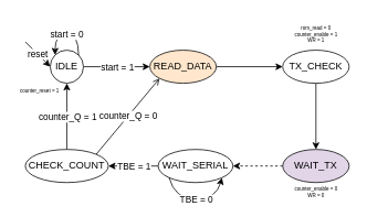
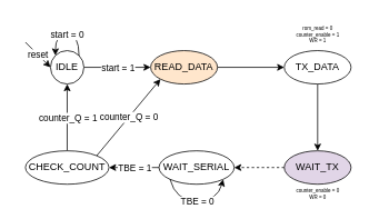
- <mxCell id="10" value="TX_CHECK" style="ellipse;whiteSpace=wrap;html=1;" parent="1" vertex="1"><mxGeometry x="340" y="60" width="80" height="40" as="geometry" /></mxCell>
+ <mxCell id="10" value="TX_DATA" style="ellipse;whiteSpace=wrap;html=1;" parent="1" vertex="1"><mxGeometry x="340" y="60" width="80" height="40" as="geometry" /></mxCell>
- <mxCell id="18" style="rounded=0;orthogonalLoop=1;jettySize=auto;html=1;exitX=1;exitY=0;exitDx=0;exitDy=0;entryX=0;entryY=1;entryDx=0;entryDy=0;endArrow=open;" parent="1" source="20" target="8" edge="1"><mxGeometry relative="1" as="geometry" /></mxCell>
+ <mxCell id="18" style="rounded=0;orthogonalLoop=1;jettySize=auto;html=1;exitX=1;exitY=0;exitDx=0;exitDy=0;entryX=0;entryY=1;entryDx=0;entryDy=0;" parent="1" source="20" target="8" edge="1"><mxGeometry relative="1" as="geometry" /></mxCell>
- <mxCell id="25" value="&lt;div style=&quot;line-height: 60%;&quot;&gt;&lt;font style=&quot;font-size: 6px; line-height: 60%;&quot;&gt;counter_reset = 1&lt;/font&gt;&lt;/div&gt;" style="text;html=1;align=center;verticalAlign=middle;whiteSpace=wrap;rounded=0;spacing=2;" parent="1" vertex="1"><mxGeometry x="20" y="100" width="55" height="15" as="geometry" /></mxCell>
